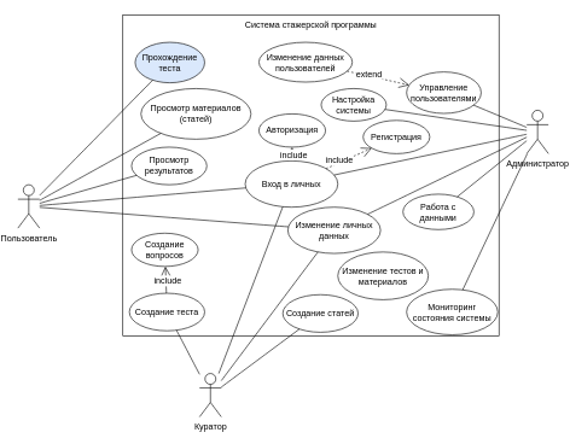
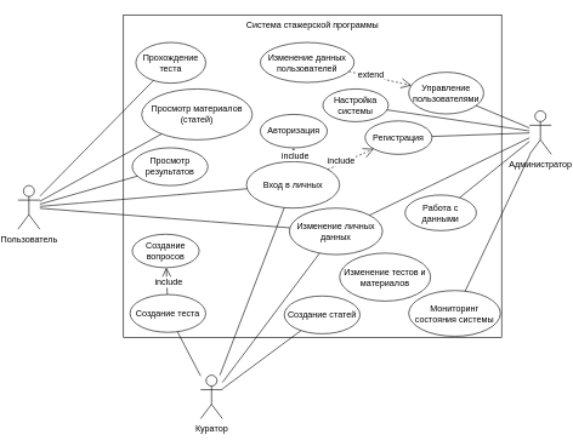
- <mxCell id="6" value="Прохождение теста" style="ellipse;whiteSpace=wrap;html=1;fillColor=#dae8fc;" parent="1" vertex="1"><mxGeometry x="182" y="58" width="96" height="56" as="geometry" /></mxCell>
+ <mxCell id="6" value="Прохождение теста" style="ellipse;whiteSpace=wrap;html=1;" parent="1" vertex="1"><mxGeometry x="182" y="58" width="96" height="56" as="geometry" /></mxCell>
- <mxCell id="13" style="edgeStyle=none;curved=1;rounded=0;orthogonalLoop=1;jettySize=auto;html=1;fontSize=12;startSize=8;endSize=8;endArrow=none;startFill=0;" parent="1" source="3" target="5" edge="1"><mxGeometry relative="1" as="geometry" /></mxCell>
+ <mxCell id="13" style="edgeStyle=none;curved=1;rounded=0;orthogonalLoop=1;jettySize=auto;html=1;fontSize=12;startSize=8;endSize=8;endArrow=none;startFill=0;" parent="1" source="3" target="22" edge="1"><mxGeometry relative="1" as="geometry" /></mxCell>
